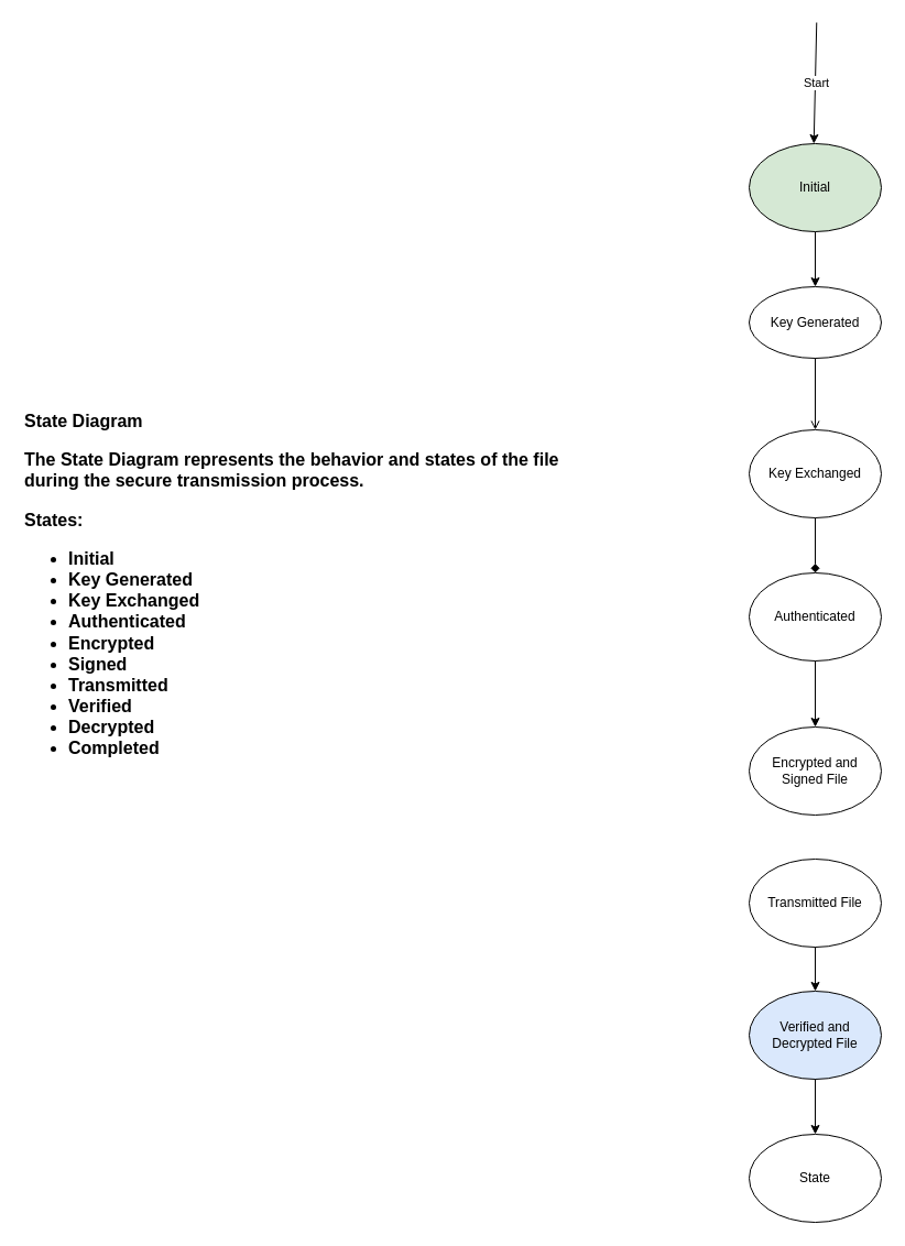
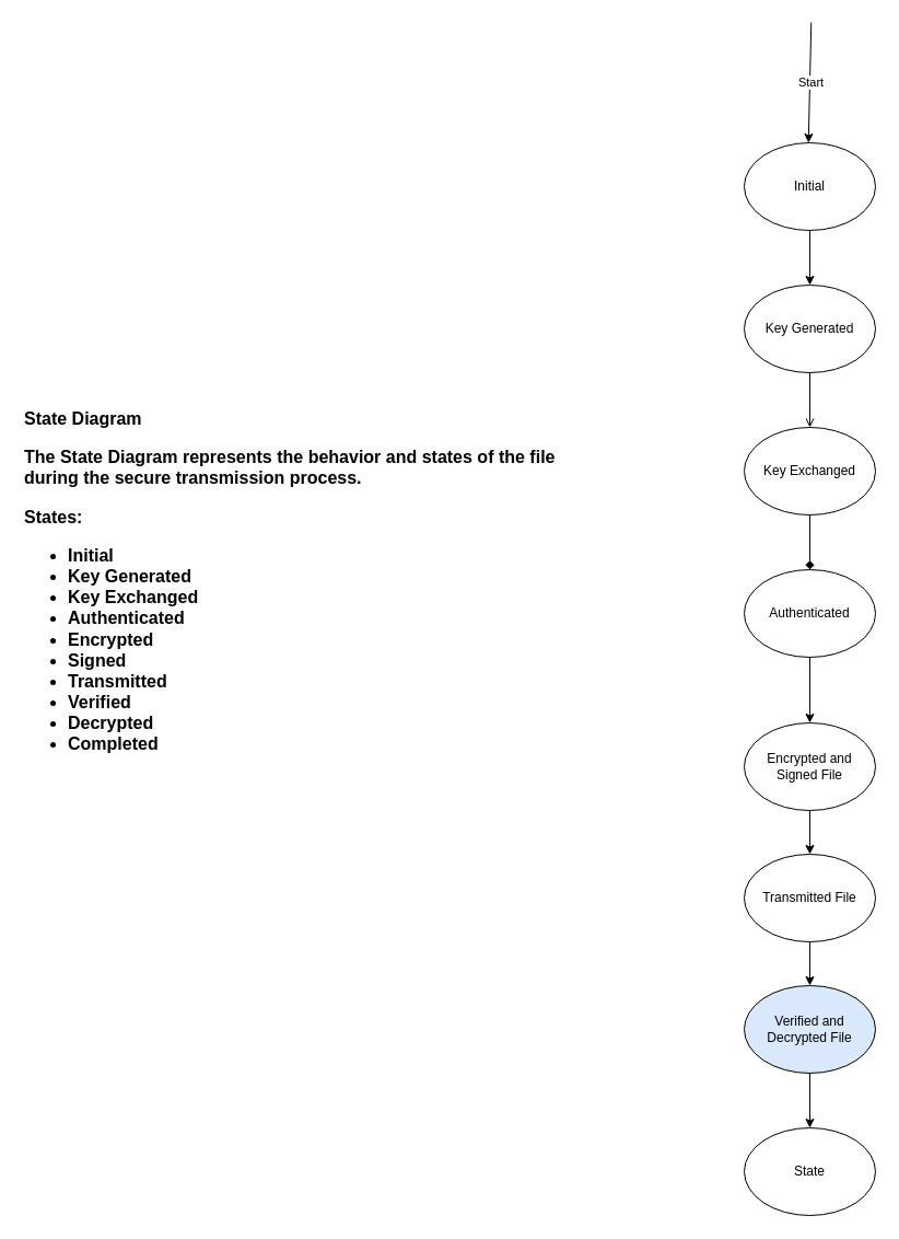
- <mxCell id="2" value="Initial" style="ellipse;whiteSpace=wrap;html=1;fillColor=#d5e8d4;" vertex="1" parent="1"><mxGeometry x="680" y="130" width="120" height="80" as="geometry" /></mxCell>
+ <mxCell id="2" value="Initial" style="ellipse;whiteSpace=wrap;html=1;" vertex="1" parent="1"><mxGeometry x="680" y="130" width="120" height="80" as="geometry" /></mxCell>
- <mxCell id="4" value="Key Generated" style="ellipse;whiteSpace=wrap;html=1;" vertex="1" parent="1"><mxGeometry x="680" y="260" width="120" height="65" as="geometry" /></mxCell>
+ <mxCell id="4" value="Key Generated" style="ellipse;whiteSpace=wrap;html=1;" vertex="1" parent="1"><mxGeometry x="680" y="260" width="120" height="80" as="geometry" /></mxCell>
+ <mxCell id="14" value="" style="endArrow=classic;html=1;rounded=0;entryX=0.5;entryY=0;entryDx=0;entryDy=0;exitX=0.5;exitY=1;exitDx=0;exitDy=0;" edge="1" parent="1" source="3" target="5"><mxGeometry width="50" height="50" relative="1" as="geometry"><mxPoint x="840" y="130" as="sourcePoint" /><mxPoint x="890" y="80" as="targetPoint" /></mxGeometry></mxCell>
